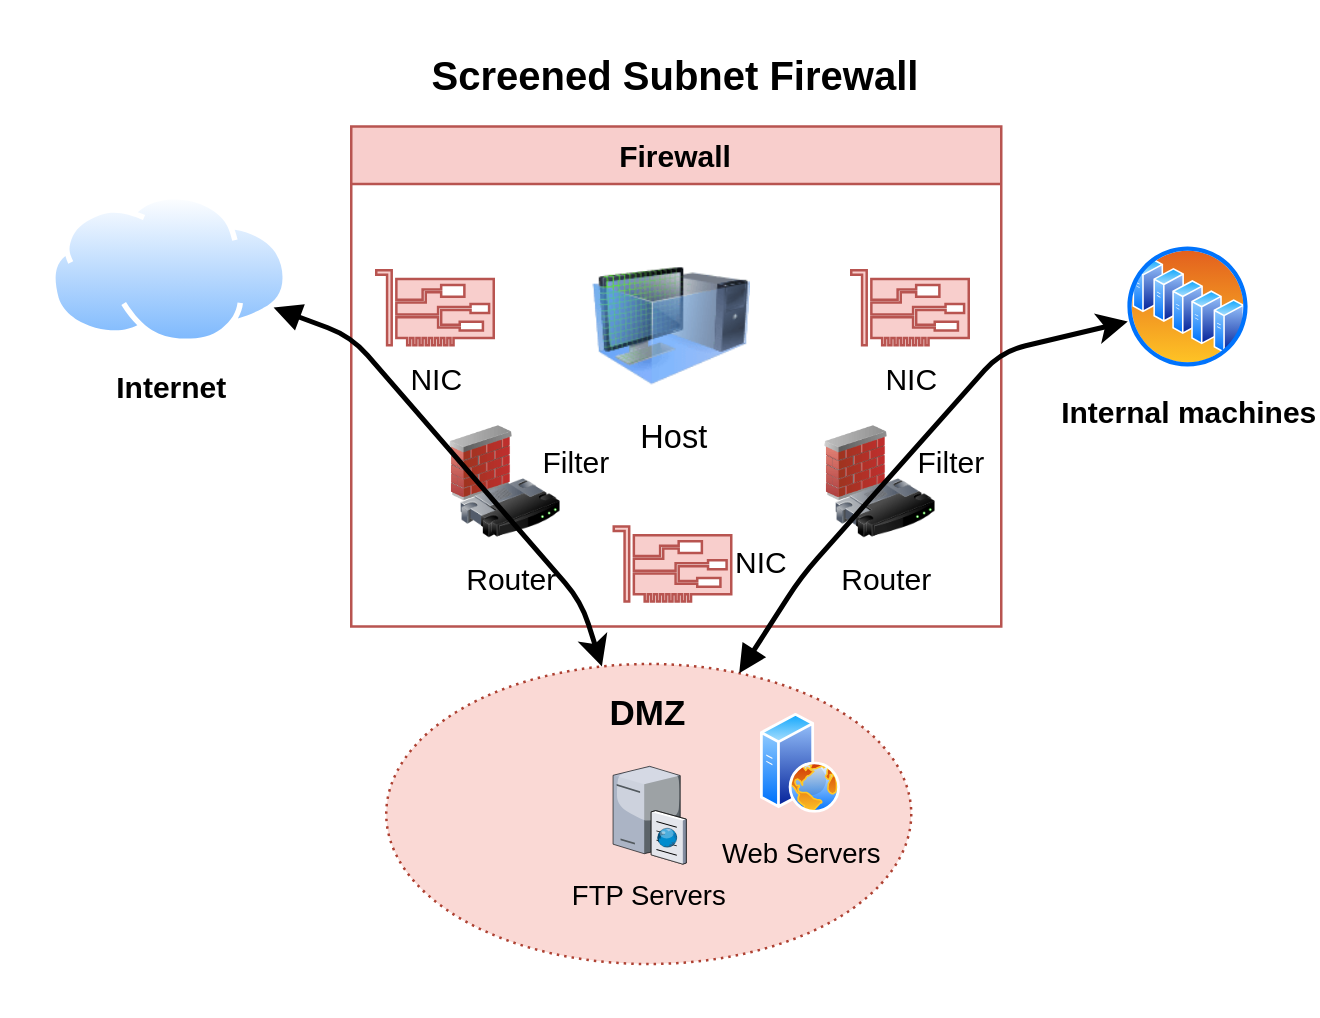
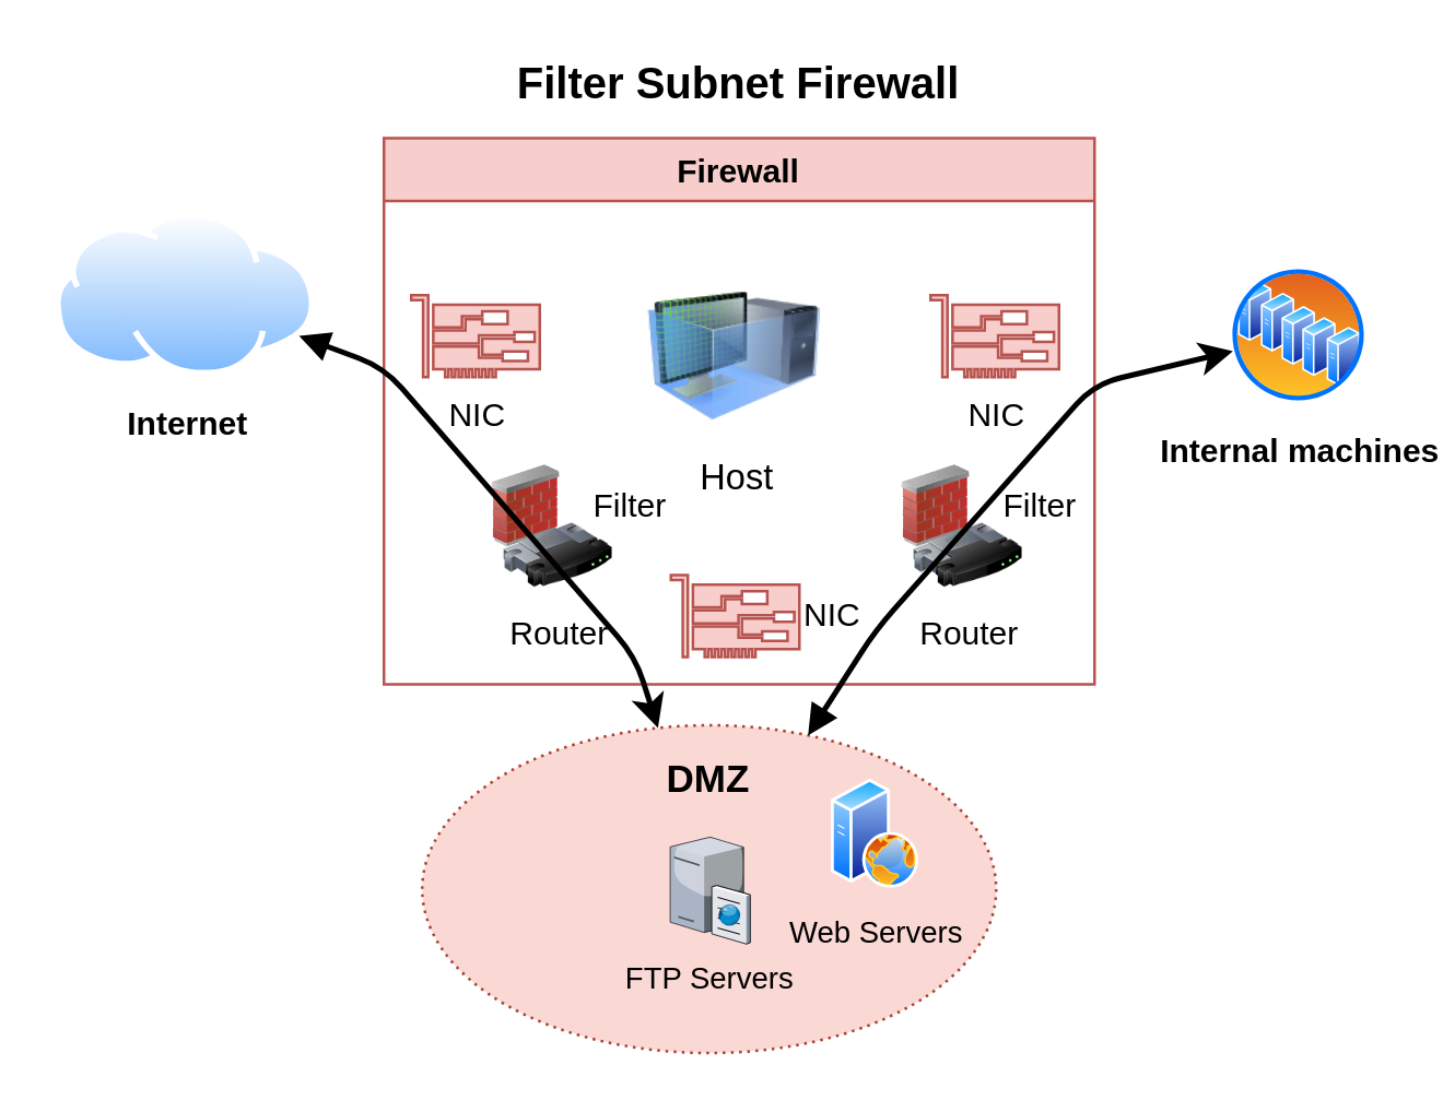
- <mxCell id="2" value="&lt;b&gt;&lt;font style=&quot;font-size: 16px&quot;&gt;Screened Subnet Firewall&lt;/font&gt;&lt;/b&gt;" style="text;html=1;strokeColor=none;fillColor=none;align=center;verticalAlign=middle;whiteSpace=wrap;rounded=0;" vertex="1" parent="1"><mxGeometry x="140" y="20" width="260" height="20" as="geometry" /></mxCell>
+ <mxCell id="2" value="&lt;b&gt;&lt;font style=&quot;font-size: 16px&quot;&gt;Filter Subnet Firewall&lt;/font&gt;&lt;/b&gt;" style="text;html=1;strokeColor=none;fillColor=none;align=center;verticalAlign=middle;whiteSpace=wrap;rounded=0;" vertex="1" parent="1"><mxGeometry x="140" y="20" width="260" height="20" as="geometry" /></mxCell>
